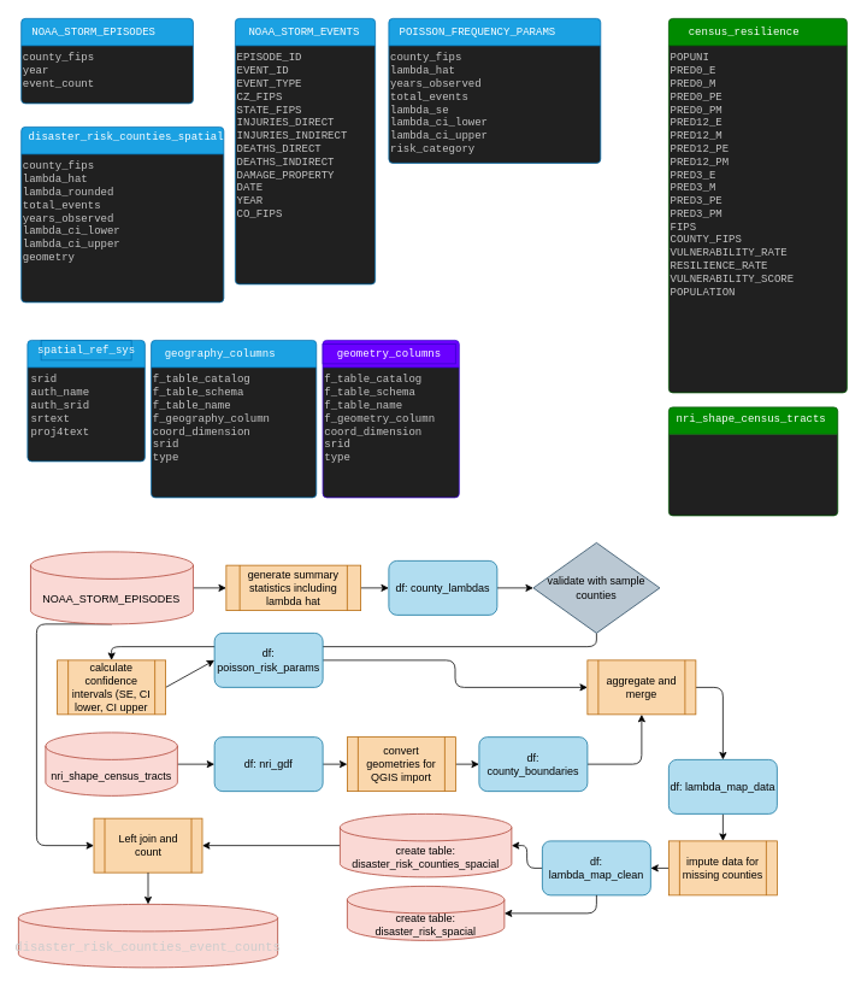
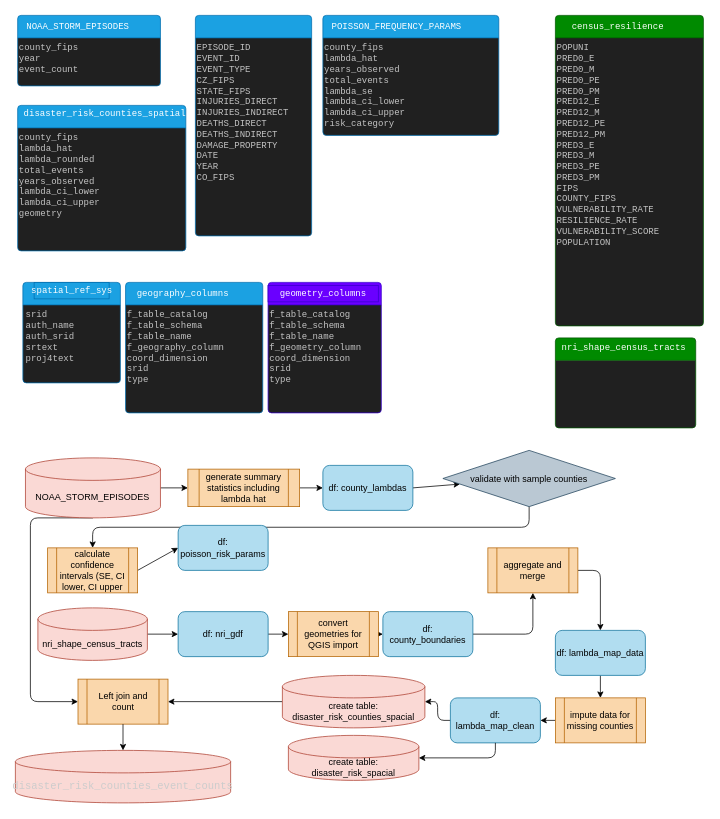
- <mxCell id="7" value="NOAA_STORM_EVENTS" style="text;html=1;spacing=0;align=center;fontFamily=courier;fontSize=12;fontStyle=0;=center;fontColor=#ffffff;movable=1;resizable=1;rotatable=1;deletable=1;editable=1;locked=0;connectable=1;" vertex="1" parent="5"><mxGeometry y="4" width="151" height="22" as="geometry" /></mxCell>
- <mxCell id="36" value="validate with sample counties" style="rhombus;whiteSpace=wrap;html=1;fillColor=#bac8d3;strokeColor=#23445d;" vertex="1" parent="1"><mxGeometry x="590" y="600" width="140" height="100" as="geometry" /></mxCell>
+ <mxCell id="36" value="validate with sample counties" style="rhombus;whiteSpace=wrap;html=1;fillColor=#bac8d3;strokeColor=#23445d;" vertex="1" parent="1"><mxGeometry x="590" y="600" width="230" height="75" as="geometry" /></mxCell>
- <mxCell id="39" style="edgeStyle=orthogonalEdgeStyle;html=1;exitX=1;exitY=0.5;exitDx=0;exitDy=0;entryX=0;entryY=0.5;entryDx=0;entryDy=0;" edge="1" parent="1" source="40" target="50"><mxGeometry relative="1" as="geometry" /></mxCell>
- <mxCell id="48" value="df: county_boundaries" style="rounded=1;whiteSpace=wrap;html=1;fillColor=#b1ddf0;strokeColor=#10739e;" vertex="1" parent="1"><mxGeometry x="530" y="815" width="120" height="60" as="geometry" /></mxCell>
+ <mxCell id="48" value="df: county_boundaries" style="rounded=1;whiteSpace=wrap;html=1;fillColor=#b1ddf0;strokeColor=#10739e;" vertex="1" parent="1"><mxGeometry x="510" y="815" width="120" height="60" as="geometry" /></mxCell>
